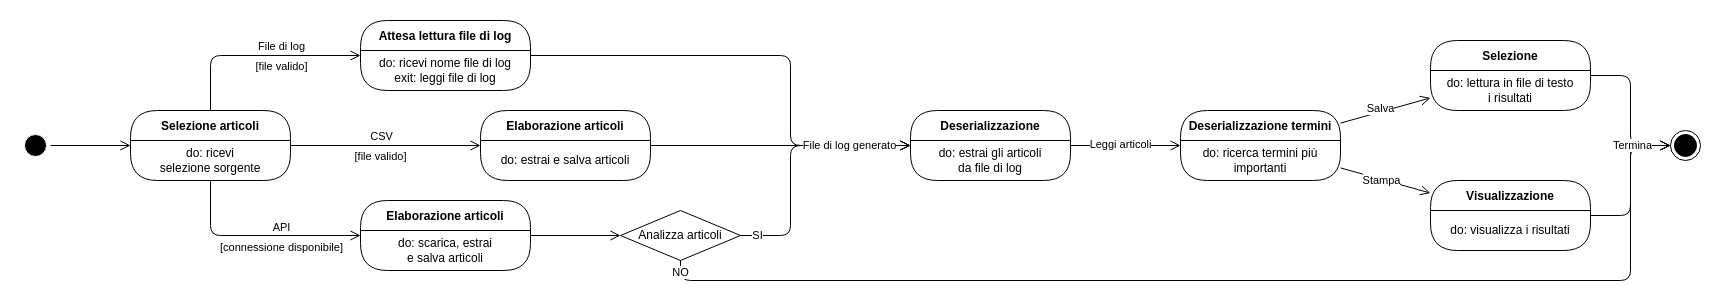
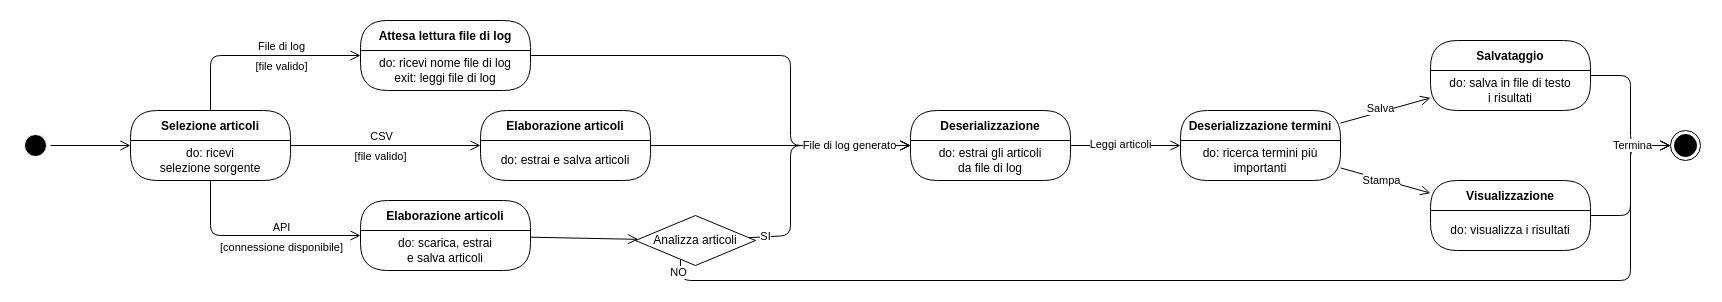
- <mxCell id="19" value="Selezione" style="swimlane;fontStyle=1;align=center;verticalAlign=middle;childLayout=stackLayout;horizontal=1;startSize=30;horizontalStack=0;resizeParent=0;resizeLast=1;container=0;collapsible=0;rounded=1;arcSize=30;swimlaneFillColor=default;dropTarget=0;" parent="1" vertex="1"><mxGeometry x="1430" y="40" width="160" height="70" as="geometry" /></mxCell>
+ <mxCell id="19" value="Salvataggio" style="swimlane;fontStyle=1;align=center;verticalAlign=middle;childLayout=stackLayout;horizontal=1;startSize=30;horizontalStack=0;resizeParent=0;resizeLast=1;container=0;collapsible=0;rounded=1;arcSize=30;swimlaneFillColor=default;dropTarget=0;" parent="1" vertex="1"><mxGeometry x="1430" y="40" width="160" height="70" as="geometry" /></mxCell>
- <mxCell id="20" value="do: lettura in file di testo&lt;br&gt;i risultati" style="text;html=1;align=center;verticalAlign=middle;spacingLeft=4;spacingRight=4;whiteSpace=wrap;overflow=hidden;rotatable=0;" parent="19" vertex="1"><mxGeometry y="30" width="160" height="40" as="geometry" /></mxCell>
+ <mxCell id="20" value="do: salva in file di testo&lt;br&gt;i risultati" style="text;html=1;align=center;verticalAlign=middle;spacingLeft=4;spacingRight=4;whiteSpace=wrap;overflow=hidden;rotatable=0;" parent="19" vertex="1"><mxGeometry y="30" width="160" height="40" as="geometry" /></mxCell>
- <mxCell id="30" value="Analizza articoli" style="rhombus;whiteSpace=wrap;html=1;" parent="1" vertex="1"><mxGeometry x="620" y="210" width="120" height="50" as="geometry" /></mxCell>
+ <mxCell id="30" value="Analizza articoli" style="rhombus;whiteSpace=wrap;html=1;" parent="1" vertex="1"><mxGeometry x="635" y="215" width="120" height="50" as="geometry" /></mxCell>
